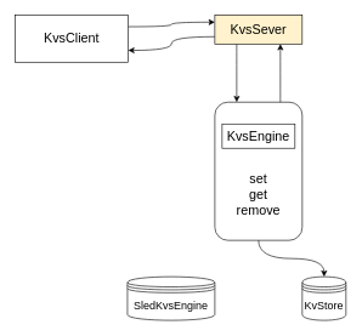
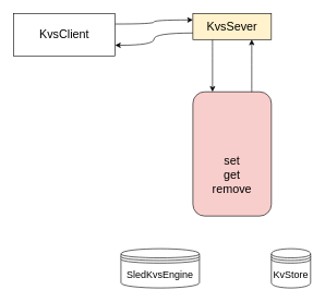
- <mxCell id="9" value="&lt;font style=&quot;font-size: 18px&quot;&gt;KvsEngine&lt;/font&gt;" style="rounded=0;whiteSpace=wrap;html=1;" parent="7" vertex="1"><mxGeometry x="10" y="30.002" width="100" height="33.333" as="geometry" /></mxCell>
- <mxCell id="8" value="&lt;br&gt;&lt;br&gt;&lt;br&gt;set&lt;br&gt;get&lt;br&gt;remove" style="rounded=1;whiteSpace=wrap;html=1;fontSize=18;" parent="7" vertex="1"><mxGeometry width="120" height="190" as="geometry" /></mxCell>
+ <mxCell id="8" value="&lt;br&gt;&lt;br&gt;&lt;br&gt;set&lt;br&gt;get&lt;br&gt;remove" style="rounded=1;whiteSpace=wrap;html=1;fontSize=18;fillColor=#f8cecc;" parent="7" vertex="1"><mxGeometry width="120" height="190" as="geometry" /></mxCell>
- <mxCell id="12" style="edgeStyle=orthogonalEdgeStyle;html=1;entryX=0.5;entryY=0;entryDx=0;entryDy=0;fontSize=15;curved=1;" parent="1" source="8" target="11" edge="1"><mxGeometry relative="1" as="geometry" /></mxCell>
- <mxCell id="10" value="&lt;font style=&quot;font-size: 15px&quot;&gt;SledKvsEngine&lt;/font&gt;" style="shape=datastore;whiteSpace=wrap;html=1;fontSize=18;" parent="1" vertex="1"><mxGeometry x="174" y="380" width="120" height="60" as="geometry" /></mxCell>
+ <mxCell id="10" value="&lt;font style=&quot;font-size: 15px&quot;&gt;SledKvsEngine&lt;/font&gt;" style="shape=datastore;whiteSpace=wrap;html=1;fontSize=18;" parent="1" vertex="1"><mxGeometry x="184" y="380" width="120" height="60" as="geometry" /></mxCell>
